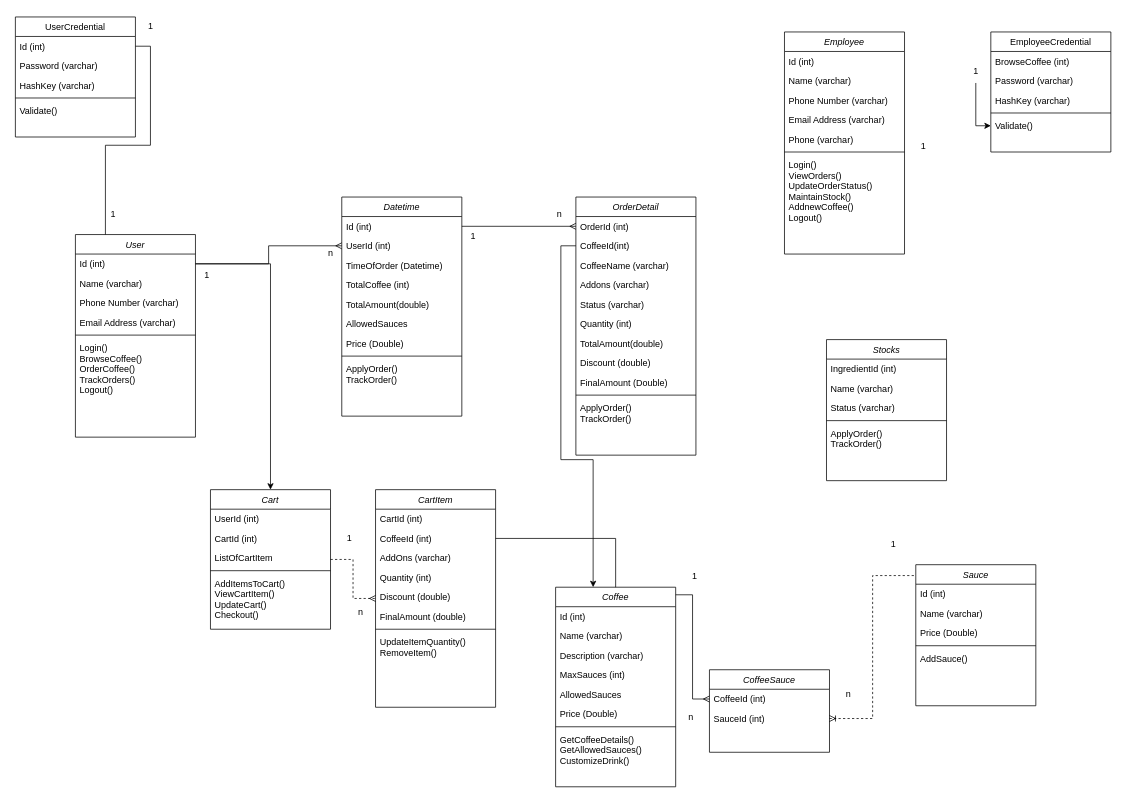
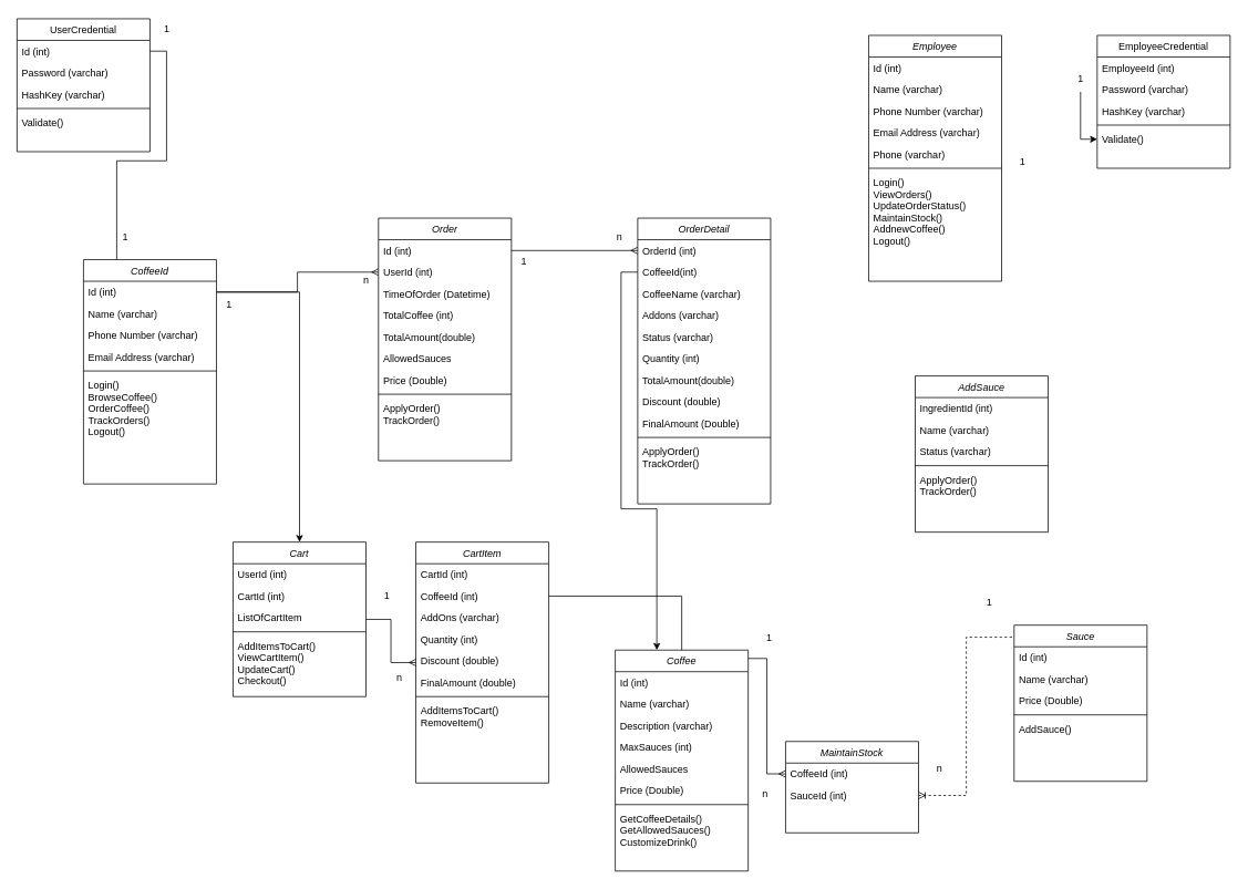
- <mxCell id="100" value="BrowseCoffee (int)" style="text;align=left;verticalAlign=top;spacingLeft=4;spacingRight=4;overflow=hidden;rotatable=0;points=[[0,0.5],[1,0.5]];portConstraint=eastwest;" vertex="1" parent="99"><mxGeometry y="26" width="160" height="26" as="geometry" /></mxCell>
+ <mxCell id="100" value="EmployeeId (int)" style="text;align=left;verticalAlign=top;spacingLeft=4;spacingRight=4;overflow=hidden;rotatable=0;points=[[0,0.5],[1,0.5]];portConstraint=eastwest;" vertex="1" parent="99"><mxGeometry y="26" width="160" height="26" as="geometry" /></mxCell>
- <mxCell id="36" value="Datetime" style="swimlane;fontStyle=2;align=center;verticalAlign=top;childLayout=stackLayout;horizontal=1;startSize=26;horizontalStack=0;resizeParent=1;resizeLast=0;collapsible=1;marginBottom=0;rounded=0;shadow=0;strokeWidth=1;" vertex="1" parent="1"><mxGeometry x="455" y="262" width="160" height="292" as="geometry"><mxRectangle x="230" y="140" width="160" height="26" as="alternateBounds" /></mxGeometry></mxCell>
+ <mxCell id="36" value="Order" style="swimlane;fontStyle=2;align=center;verticalAlign=top;childLayout=stackLayout;horizontal=1;startSize=26;horizontalStack=0;resizeParent=1;resizeLast=0;collapsible=1;marginBottom=0;rounded=0;shadow=0;strokeWidth=1;" vertex="1" parent="1"><mxGeometry x="455" y="262" width="160" height="292" as="geometry"><mxRectangle x="230" y="140" width="160" height="26" as="alternateBounds" /></mxGeometry></mxCell>
- <mxCell id="2" value="User" style="swimlane;fontStyle=2;align=center;verticalAlign=top;childLayout=stackLayout;horizontal=1;startSize=26;horizontalStack=0;resizeParent=1;resizeLast=0;collapsible=1;marginBottom=0;rounded=0;shadow=0;strokeWidth=1;" parent="1" vertex="1"><mxGeometry x="100" y="312" width="160" height="270" as="geometry"><mxRectangle x="230" y="140" width="160" height="26" as="alternateBounds" /></mxGeometry></mxCell>
+ <mxCell id="2" value="CoffeeId" style="swimlane;fontStyle=2;align=center;verticalAlign=top;childLayout=stackLayout;horizontal=1;startSize=26;horizontalStack=0;resizeParent=1;resizeLast=0;collapsible=1;marginBottom=0;rounded=0;shadow=0;strokeWidth=1;" parent="1" vertex="1"><mxGeometry x="100" y="312" width="160" height="270" as="geometry"><mxRectangle x="230" y="140" width="160" height="26" as="alternateBounds" /></mxGeometry></mxCell>
- <mxCell id="108" value="Stocks" style="swimlane;fontStyle=2;align=center;verticalAlign=top;childLayout=stackLayout;horizontal=1;startSize=26;horizontalStack=0;resizeParent=1;resizeLast=0;collapsible=1;marginBottom=0;rounded=0;shadow=0;strokeWidth=1;" vertex="1" parent="1"><mxGeometry x="1101" y="452" width="160" height="188" as="geometry"><mxRectangle x="230" y="140" width="160" height="26" as="alternateBounds" /></mxGeometry></mxCell>
+ <mxCell id="108" value="AddSauce" style="swimlane;fontStyle=2;align=center;verticalAlign=top;childLayout=stackLayout;horizontal=1;startSize=26;horizontalStack=0;resizeParent=1;resizeLast=0;collapsible=1;marginBottom=0;rounded=0;shadow=0;strokeWidth=1;" vertex="1" parent="1"><mxGeometry x="1101" y="452" width="160" height="188" as="geometry"><mxRectangle x="230" y="140" width="160" height="26" as="alternateBounds" /></mxGeometry></mxCell>
- <mxCell id="65" style="edgeStyle=orthogonalEdgeStyle;rounded=0;orthogonalLoop=1;jettySize=auto;html=1;endArrow=ERmany;endFill=0;dashed=1;" edge="1" parent="1" source="66" target="73"><mxGeometry relative="1" as="geometry" /></mxCell>
+ <mxCell id="65" style="edgeStyle=orthogonalEdgeStyle;rounded=0;orthogonalLoop=1;jettySize=auto;html=1;endArrow=ERmany;endFill=0;" edge="1" parent="1" source="66" target="73"><mxGeometry relative="1" as="geometry" /></mxCell>
- <mxCell id="81" value="UpdateItemQuantity()&#10;RemoveItem()" style="text;align=left;verticalAlign=top;spacingLeft=4;spacingRight=4;overflow=hidden;rotatable=0;points=[[0,0.5],[1,0.5]];portConstraint=eastwest;" vertex="1" parent="73"><mxGeometry y="190" width="160" height="74" as="geometry" /></mxCell>
+ <mxCell id="81" value="AddItemsToCart()&#10;RemoveItem()" style="text;align=left;verticalAlign=top;spacingLeft=4;spacingRight=4;overflow=hidden;rotatable=0;points=[[0,0.5],[1,0.5]];portConstraint=eastwest;" vertex="1" parent="73"><mxGeometry y="190" width="160" height="74" as="geometry" /></mxCell>
- <mxCell id="31" value="CoffeeSauce" style="swimlane;fontStyle=2;align=center;verticalAlign=top;childLayout=stackLayout;horizontal=1;startSize=26;horizontalStack=0;resizeParent=1;resizeLast=0;collapsible=1;marginBottom=0;rounded=0;shadow=0;strokeWidth=1;" vertex="1" parent="1"><mxGeometry x="945" y="892" width="160" height="110" as="geometry"><mxRectangle x="230" y="140" width="160" height="26" as="alternateBounds" /></mxGeometry></mxCell>
+ <mxCell id="31" value="MaintainStock" style="swimlane;fontStyle=2;align=center;verticalAlign=top;childLayout=stackLayout;horizontal=1;startSize=26;horizontalStack=0;resizeParent=1;resizeLast=0;collapsible=1;marginBottom=0;rounded=0;shadow=0;strokeWidth=1;" vertex="1" parent="1"><mxGeometry x="945" y="892" width="160" height="110" as="geometry"><mxRectangle x="230" y="140" width="160" height="26" as="alternateBounds" /></mxGeometry></mxCell>
